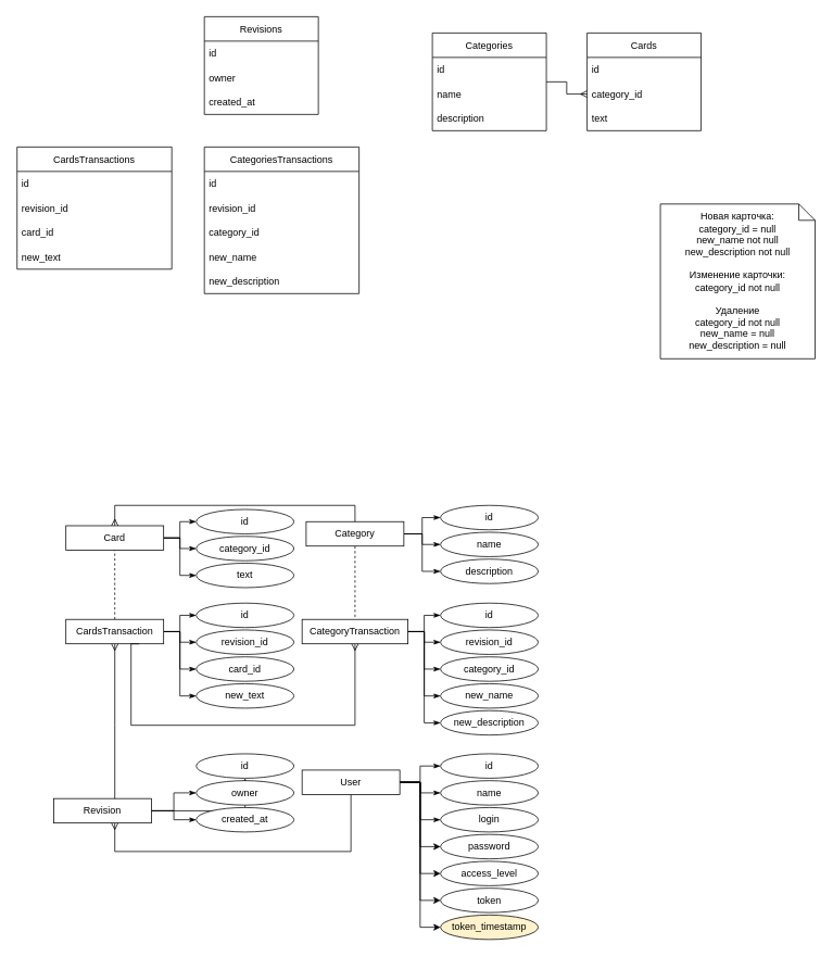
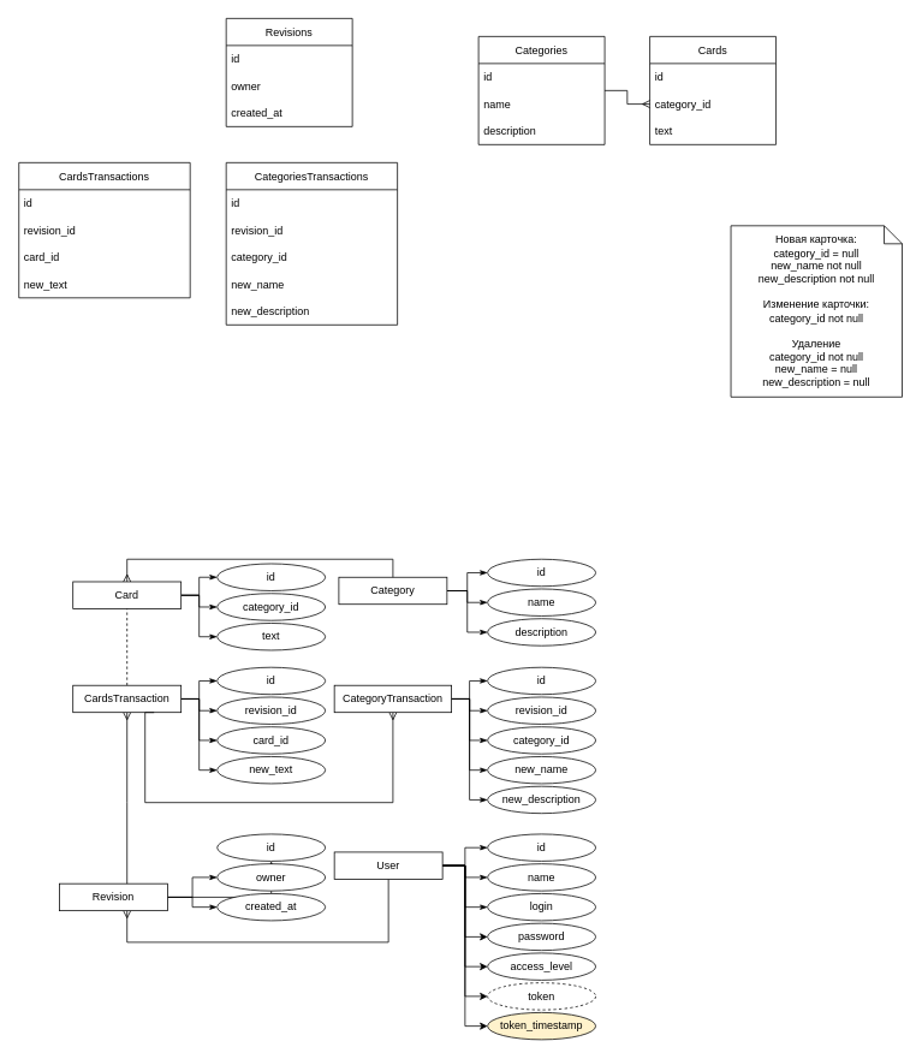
- <mxCell id="38" style="edgeStyle=orthogonalEdgeStyle;rounded=0;orthogonalLoop=1;jettySize=auto;html=1;dashed=1;endArrow=none;endFill=0;" parent="1" source="39" target="68" edge="1"><mxGeometry relative="1" as="geometry" /></mxCell>
- <mxCell id="86" value="&lt;span style=&quot;text-align: left&quot;&gt;token&lt;/span&gt;" style="ellipse;whiteSpace=wrap;html=1;" vertex="1" parent="1"><mxGeometry x="540" y="1090" width="120" height="30" as="geometry" /></mxCell>
+ <mxCell id="86" value="&lt;span style=&quot;text-align: left&quot;&gt;token&lt;/span&gt;" style="ellipse;whiteSpace=wrap;html=1;dashed=1;" vertex="1" parent="1"><mxGeometry x="540" y="1090" width="120" height="30" as="geometry" /></mxCell>
